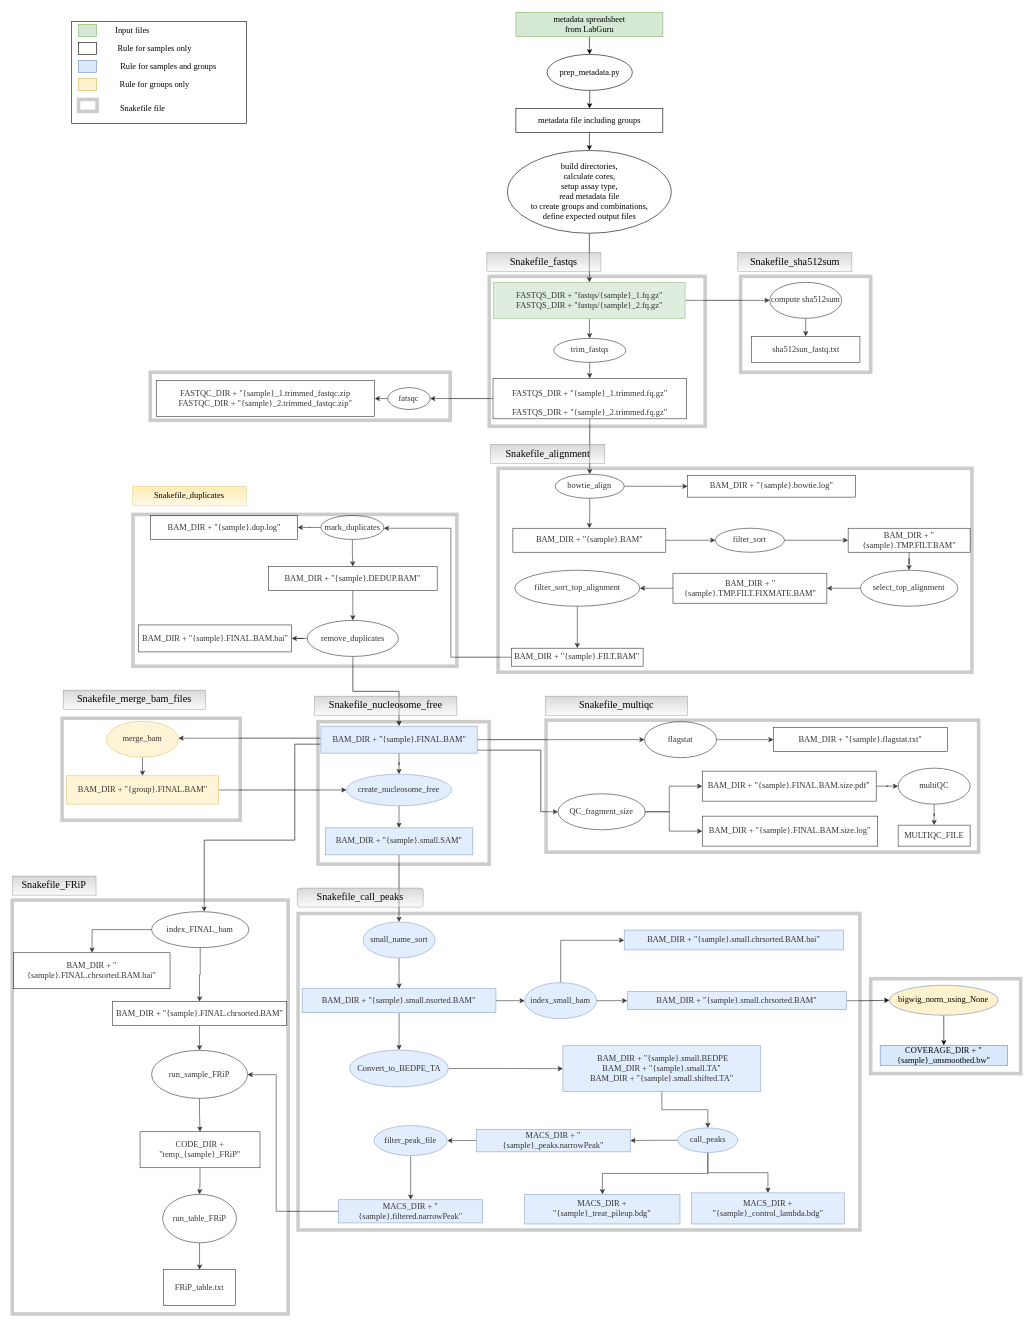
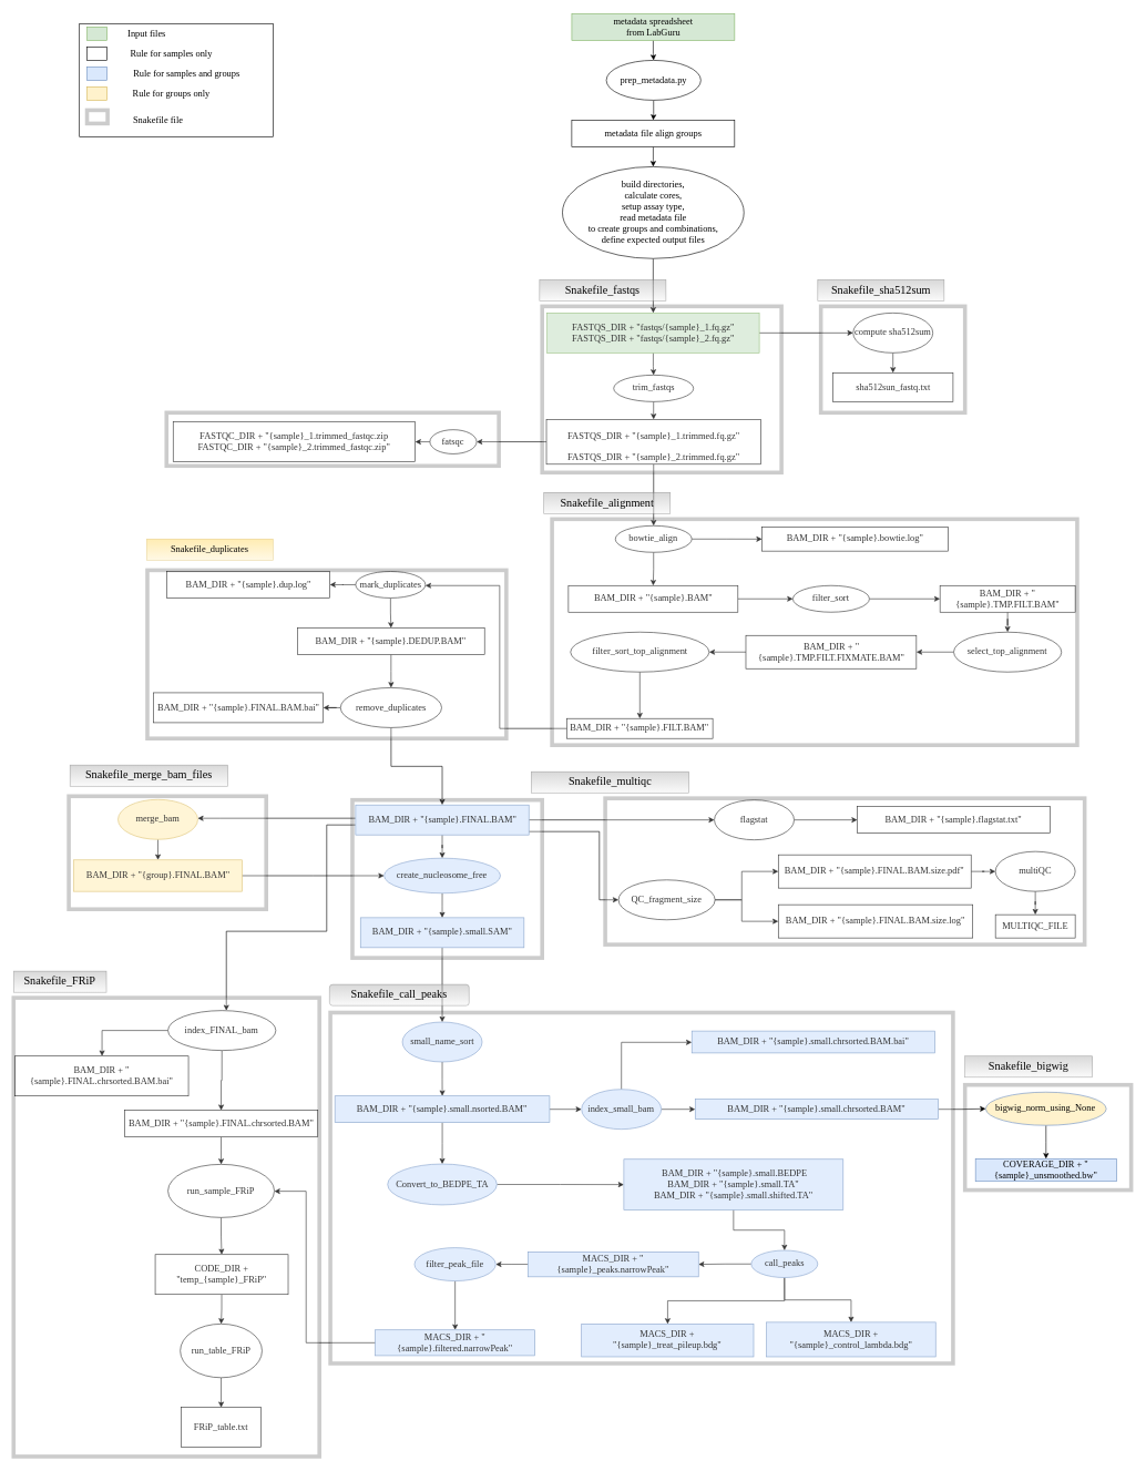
- <mxCell id="89" value="&lt;span style=&quot;font-size: 14px;&quot;&gt;metadata file including groups&lt;br style=&quot;font-size: 14px;&quot;&gt;&lt;/span&gt;" style="whiteSpace=wrap;html=1;rounded=0;fontFamily=Verdana;fontSize=14;" vertex="1" parent="1"><mxGeometry x="859.65" y="180" width="245" height="40" as="geometry" /></mxCell>
+ <mxCell id="89" value="&lt;span style=&quot;font-size: 14px;&quot;&gt;metadata file align groups&lt;br style=&quot;font-size: 14px;&quot;&gt;&lt;/span&gt;" style="whiteSpace=wrap;html=1;rounded=0;fontFamily=Verdana;fontSize=14;" vertex="1" parent="1"><mxGeometry x="859.65" y="180" width="245" height="40" as="geometry" /></mxCell>
- <mxCell id="128" value="&lt;font style=&quot;font-size: 17px;&quot;&gt;&lt;font style=&quot;font-size: 17px;&quot;&gt;Snakefile_nucleosome_free&lt;/font&gt;&lt;br style=&quot;font-size: 17px;&quot;&gt;&lt;/font&gt;" style="rounded=0;whiteSpace=wrap;html=1;fillColor=#f5f5f5;strokeColor=#666666;gradientDirection=north;opacity=50;fontFamily=Verdana;gradientColor=#b3b3b3;fontSize=17;" vertex="1" parent="1"><mxGeometry x="524.08" y="1160" width="237.13" height="31.83" as="geometry" /></mxCell>
- <mxCell id="129" value="&lt;font style=&quot;font-size: 17px;&quot;&gt;&lt;font style=&quot;font-size: 17px;&quot;&gt;Snakefile_multiqc&lt;/font&gt;&lt;br style=&quot;font-size: 17px;&quot;&gt;&lt;/font&gt;" style="rounded=0;whiteSpace=wrap;html=1;fillColor=#f5f5f5;strokeColor=#666666;gradientDirection=north;opacity=50;fontFamily=Verdana;gradientColor=#b3b3b3;fontSize=17;" vertex="1" parent="1"><mxGeometry x="908.77" y="1160" width="237.13" height="31.83" as="geometry" /></mxCell>
+ <mxCell id="129" value="&lt;font style=&quot;font-size: 17px;&quot;&gt;&lt;font style=&quot;font-size: 17px;&quot;&gt;Snakefile_multiqc&lt;/font&gt;&lt;br style=&quot;font-size: 17px;&quot;&gt;&lt;/font&gt;" style="rounded=0;whiteSpace=wrap;html=1;fillColor=#f5f5f5;strokeColor=#666666;gradientDirection=north;opacity=50;fontFamily=Verdana;gradientColor=#b3b3b3;fontSize=17;" vertex="1" parent="1"><mxGeometry x="798.77" y="1160" width="237.13" height="31.83" as="geometry" /></mxCell>
+ <mxCell id="130" value="&lt;font style=&quot;font-size: 17px;&quot;&gt;&lt;font style=&quot;font-size: 17px;&quot;&gt;Snakefile_bigwig&lt;/font&gt;&lt;br style=&quot;font-size: 17px;&quot;&gt;&lt;/font&gt;" style="rounded=0;whiteSpace=wrap;html=1;fillColor=#f5f5f5;strokeColor=#666666;gradientDirection=north;opacity=50;fontFamily=Verdana;gradientColor=#b3b3b3;fontSize=17;" vertex="1" parent="1"><mxGeometry x="1451.21" y="1587.71" width="191.68" height="31.83" as="geometry" /></mxCell>
